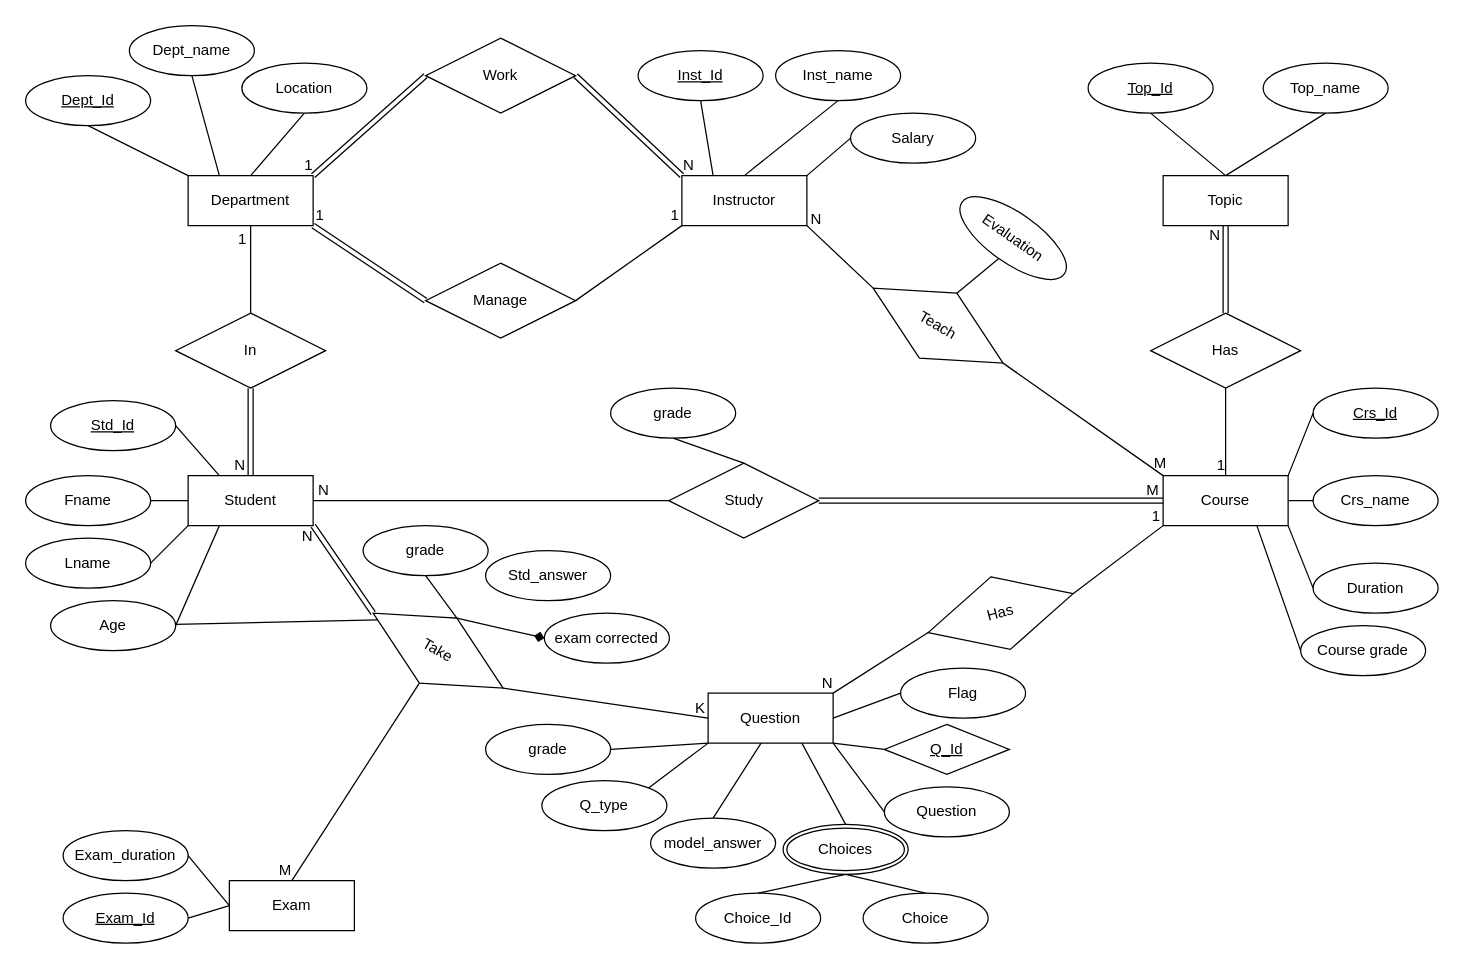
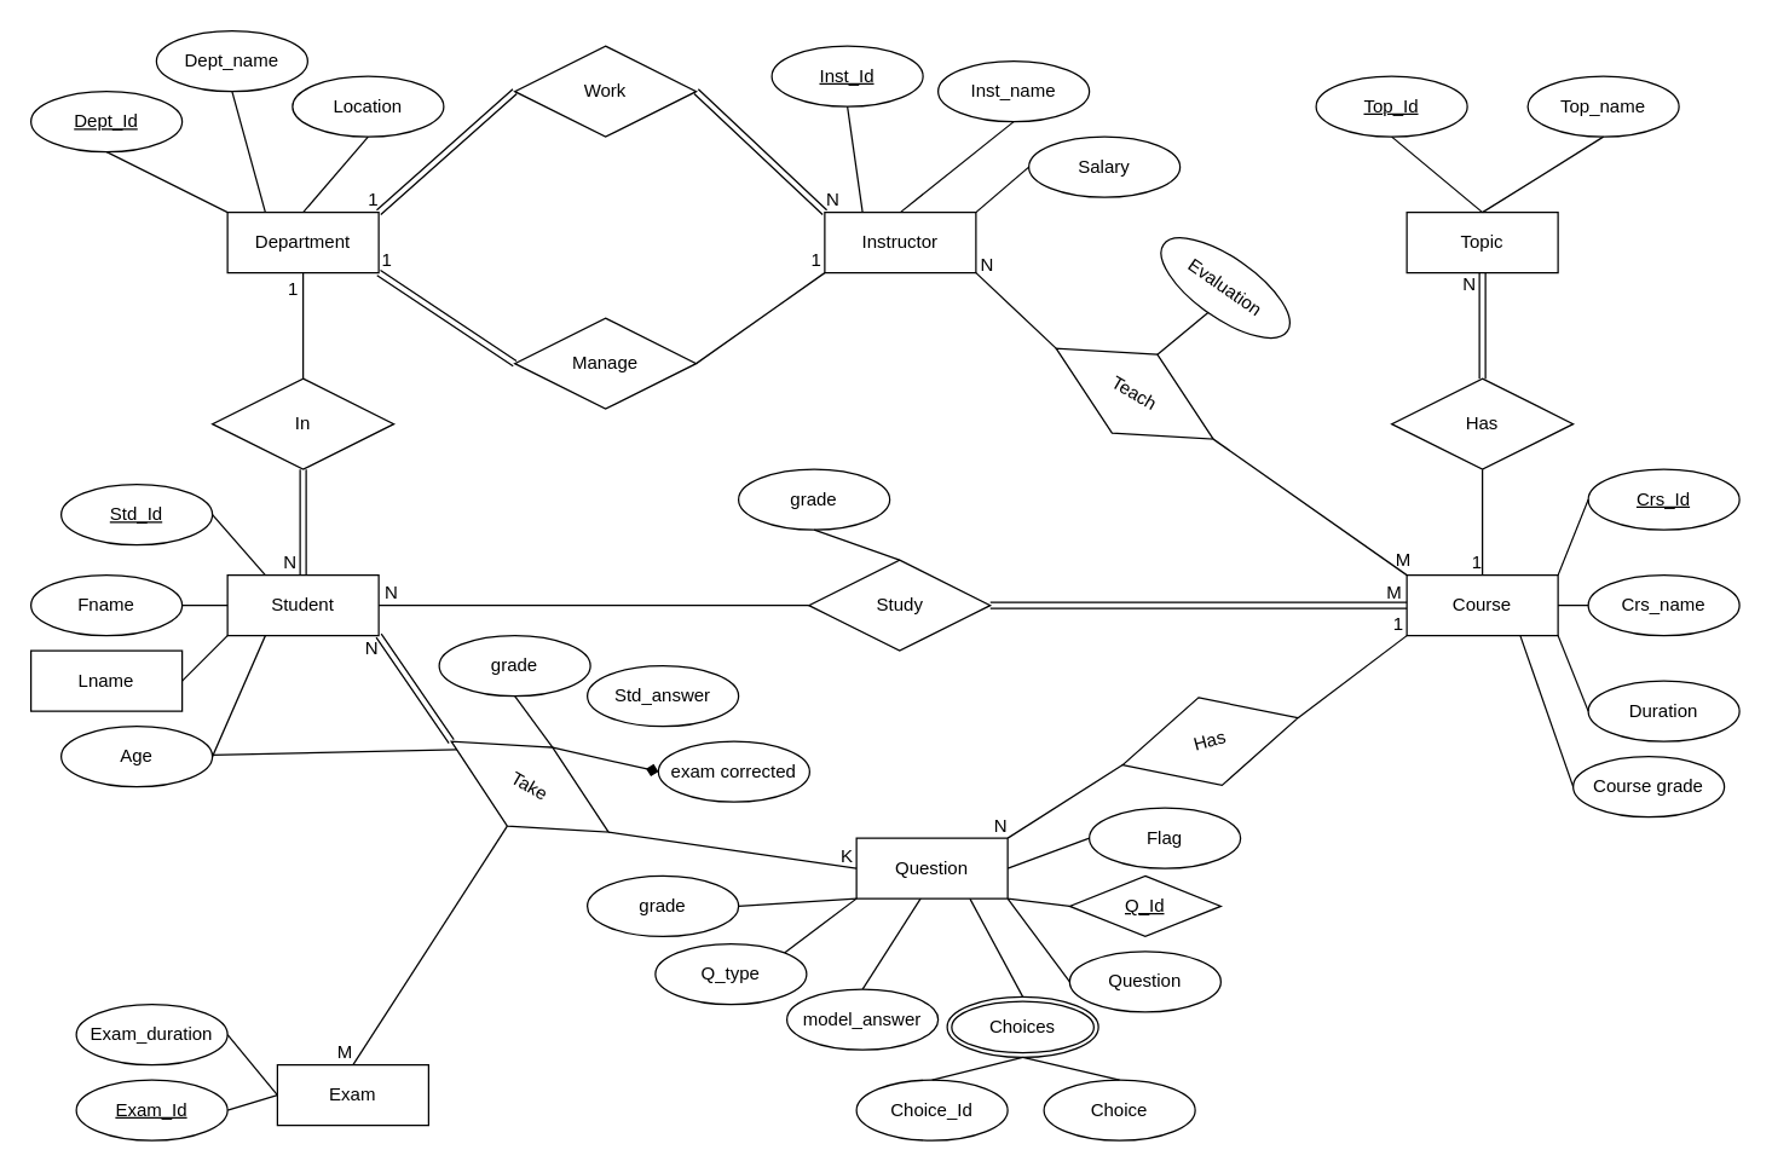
- <mxCell id="47" value="Inst_Id" style="ellipse;whiteSpace=wrap;html=1;align=center;fontStyle=4;" parent="1" vertex="1"><mxGeometry x="510" y="40" width="100" height="40" as="geometry" /></mxCell>
+ <mxCell id="47" value="Inst_Id" style="ellipse;whiteSpace=wrap;html=1;align=center;fontStyle=4;" parent="1" vertex="1"><mxGeometry x="510" y="30" width="100" height="40" as="geometry" /></mxCell>
- <mxCell id="35" value="Lname" style="ellipse;whiteSpace=wrap;html=1;align=center;" parent="1" vertex="1"><mxGeometry x="20" y="430" width="100" height="40" as="geometry" /></mxCell>
+ <mxCell id="35" value="Lname" style="whiteSpace=wrap;html=1;align=center;rounded=0;" parent="1" vertex="1"><mxGeometry x="20" y="430" width="100" height="40" as="geometry" /></mxCell>
- <mxCell id="108" value="Choice_Id" style="ellipse;whiteSpace=wrap;html=1;align=center;" parent="1" vertex="1"><mxGeometry x="556" y="714" width="100" height="40" as="geometry" /></mxCell>
+ <mxCell id="108" value="Choice_Id" style="ellipse;whiteSpace=wrap;html=1;align=center;" parent="1" vertex="1"><mxGeometry x="566" y="714" width="100" height="40" as="geometry" /></mxCell>
